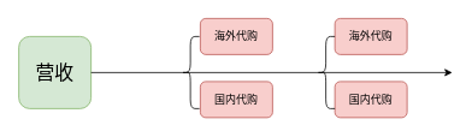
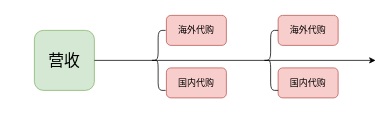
- <mxCell id="2" value="&lt;font style=&quot;font-size: 21px&quot;&gt;营收&lt;/font&gt;" style="rounded=1;whiteSpace=wrap;html=1;fillColor=#d5e8d4;strokeColor=#82b366;" vertex="1" parent="1"><mxGeometry x="20" y="40" width="80" height="80" as="geometry" /></mxCell>
+ <mxCell id="2" value="&lt;font style=&quot;font-size: 21px&quot;&gt;营收&lt;/font&gt;" style="rounded=1;whiteSpace=wrap;html=1;fillColor=#d5e8d4;strokeColor=#82b366;" vertex="1" parent="1"><mxGeometry x="45" y="40" width="80" height="80" as="geometry" /></mxCell>
